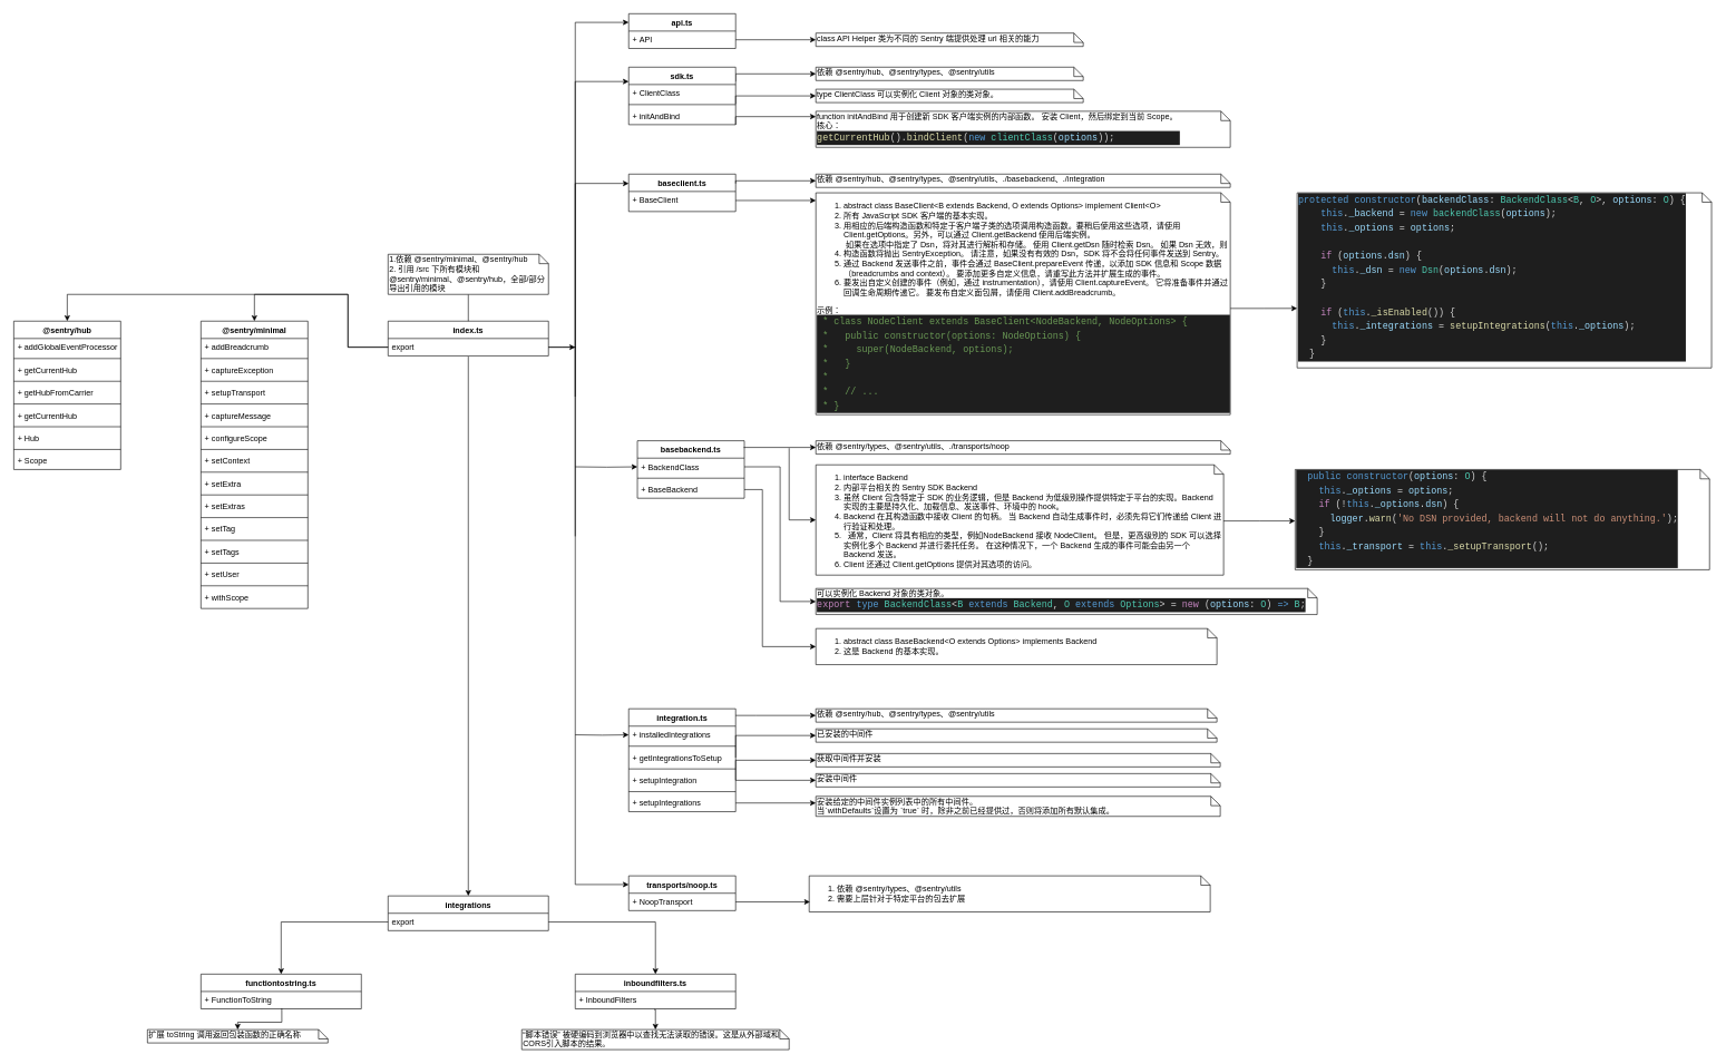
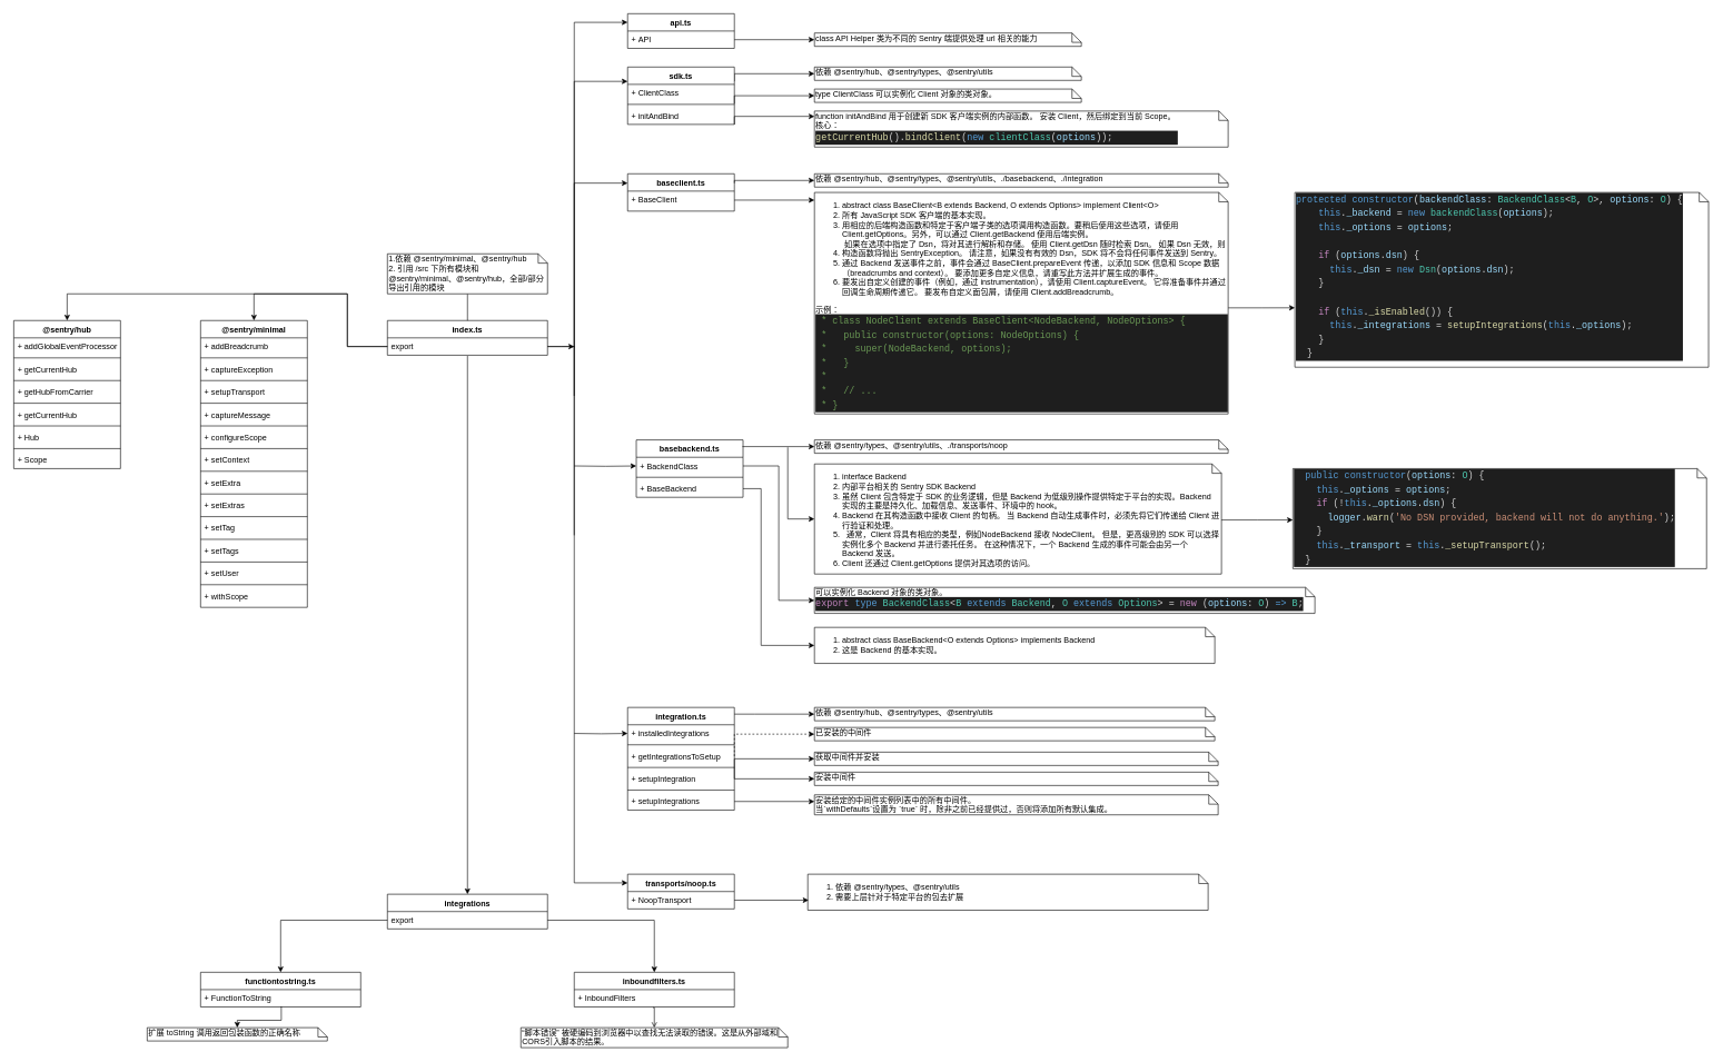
- <mxCell id="103" style="edgeStyle=orthogonalEdgeStyle;rounded=0;orthogonalLoop=1;jettySize=auto;html=1;exitX=1;exitY=0.5;exitDx=0;exitDy=0;entryX=0;entryY=0.5;entryDx=0;entryDy=0;entryPerimeter=0;" parent="1" source="93" target="101" edge="1"><mxGeometry relative="1" as="geometry"><Array as="points"><mxPoint x="1100" y="1100" /></Array></mxGeometry></mxCell>
+ <mxCell id="103" style="edgeStyle=orthogonalEdgeStyle;rounded=0;orthogonalLoop=1;jettySize=auto;html=1;exitX=1;exitY=0.5;exitDx=0;exitDy=0;entryX=0;entryY=0.5;entryDx=0;entryDy=0;entryPerimeter=0;dashed=1;" parent="1" source="93" target="101" edge="1"><mxGeometry relative="1" as="geometry"><Array as="points"><mxPoint x="1100" y="1100" /></Array></mxGeometry></mxCell>
- <mxCell id="121" style="edgeStyle=orthogonalEdgeStyle;rounded=0;orthogonalLoop=1;jettySize=auto;html=1;exitX=0.492;exitY=1.038;exitDx=0;exitDy=0;exitPerimeter=0;entryX=0.5;entryY=0;entryDx=0;entryDy=0;entryPerimeter=0;" parent="1" source="115" target="118" edge="1"><mxGeometry relative="1" as="geometry" /></mxCell>
+ <mxCell id="121" style="edgeStyle=orthogonalEdgeStyle;rounded=0;orthogonalLoop=1;jettySize=auto;html=1;exitX=0.492;exitY=1.038;exitDx=0;exitDy=0;exitPerimeter=0;entryX=0.5;entryY=0;entryDx=0;entryDy=0;entryPerimeter=0;endArrow=open;" parent="1" source="115" target="118" edge="1"><mxGeometry relative="1" as="geometry" /></mxCell>
